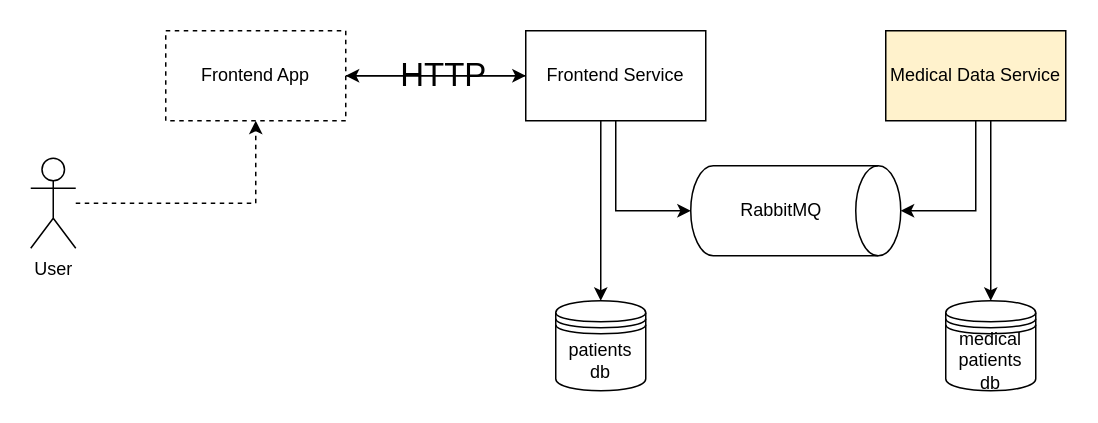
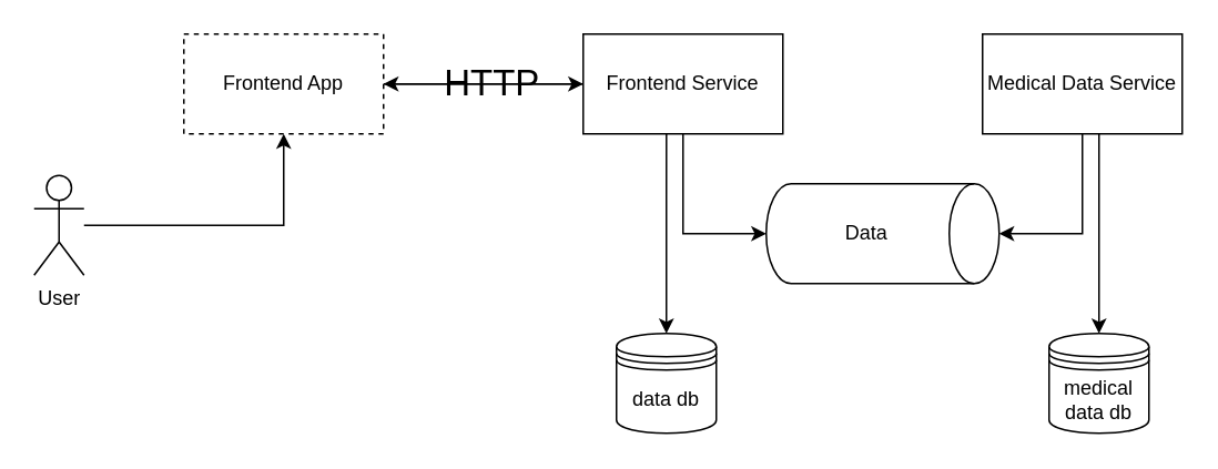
- <mxCell id="10" value="Medical Data Service" style="rounded=0;whiteSpace=wrap;html=1;fillColor=#fff2cc;" vertex="1" parent="1"><mxGeometry x="590" y="20" width="120" height="60" as="geometry" /></mxCell>
+ <mxCell id="10" value="Medical Data Service" style="rounded=0;whiteSpace=wrap;html=1;" vertex="1" parent="1"><mxGeometry x="590" y="20" width="120" height="60" as="geometry" /></mxCell>
- <mxCell id="4" style="edgeStyle=orthogonalEdgeStyle;rounded=0;orthogonalLoop=1;jettySize=auto;html=1;dashed=1;" edge="1" parent="1" source="5" target="3"><mxGeometry relative="1" as="geometry" /></mxCell>
+ <mxCell id="4" style="edgeStyle=orthogonalEdgeStyle;rounded=0;orthogonalLoop=1;jettySize=auto;html=1;" edge="1" parent="1" source="5" target="3"><mxGeometry relative="1" as="geometry" /></mxCell>
- <mxCell id="13" value="RabbitMQ" style="text;html=1;align=center;verticalAlign=middle;resizable=0;points=[];autosize=1;strokeColor=none;fillColor=none;" vertex="1" parent="1"><mxGeometry x="480" y="125" width="80" height="30" as="geometry" /></mxCell>
+ <mxCell id="13" value="Data" style="text;html=1;align=center;verticalAlign=middle;resizable=0;points=[];autosize=1;strokeColor=none;fillColor=none;" vertex="1" parent="1"><mxGeometry x="480" y="125" width="80" height="30" as="geometry" /></mxCell>
- <mxCell id="14" value="patients db" style="shape=datastore;whiteSpace=wrap;html=1;" vertex="1" parent="1"><mxGeometry x="370" y="200" width="60" height="60" as="geometry" /></mxCell>
+ <mxCell id="14" value="data db" style="shape=datastore;whiteSpace=wrap;html=1;" vertex="1" parent="1"><mxGeometry x="370" y="200" width="60" height="60" as="geometry" /></mxCell>
- <mxCell id="15" value="medical patients db" style="shape=datastore;whiteSpace=wrap;html=1;" vertex="1" parent="1"><mxGeometry x="630" y="200" width="60" height="60" as="geometry" /></mxCell>
+ <mxCell id="15" value="medical data db" style="shape=datastore;whiteSpace=wrap;html=1;" vertex="1" parent="1"><mxGeometry x="630" y="200" width="60" height="60" as="geometry" /></mxCell>
